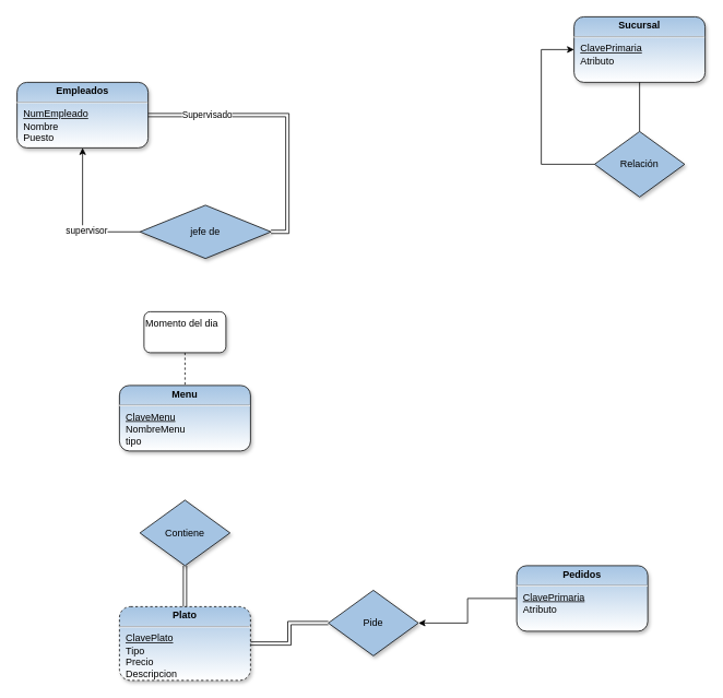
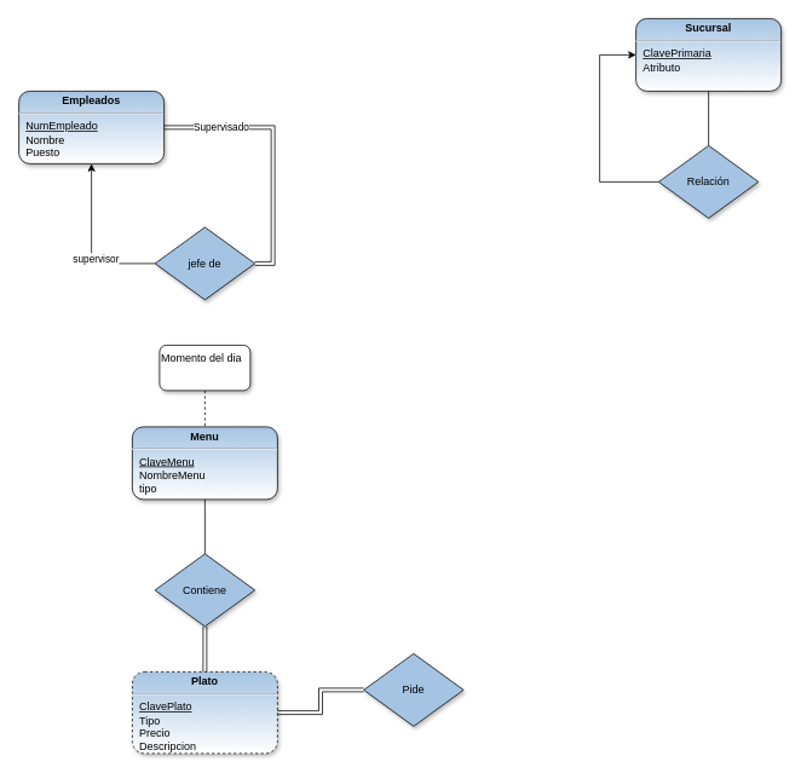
- <mxCell id="15" value="jefe de" style="shape=rhombus;perimeter=rhombusPerimeter;whiteSpace=wrap;html=1;align=center;rounded=0;shadow=1;glass=0;sketch=0;strokeColor=#000000;fillColor=#a5c4e3;" vertex="1" parent="1"><mxGeometry x="170" y="250" width="160" height="65" as="geometry" /></mxCell>
+ <mxCell id="15" value="jefe de" style="shape=rhombus;perimeter=rhombusPerimeter;whiteSpace=wrap;html=1;align=center;rounded=0;shadow=1;glass=0;sketch=0;strokeColor=#000000;fillColor=#a5c4e3;" vertex="1" parent="1"><mxGeometry x="170" y="250" width="110" height="80" as="geometry" /></mxCell>
+ <mxCell id="18" style="edgeStyle=orthogonalEdgeStyle;rounded=0;orthogonalLoop=1;jettySize=auto;html=1;entryX=0.5;entryY=1;entryDx=0;entryDy=0;endArrow=none;endFill=0;" edge="1" parent="1" source="20" target="5"><mxGeometry relative="1" as="geometry" /></mxCell>
- <mxCell id="10" value="&lt;p style=&quot;text-align: center ; margin: 4px 0px 0px&quot;&gt;&lt;b&gt;Pedidos&lt;/b&gt;&lt;/p&gt;&lt;hr&gt;&lt;p style=&quot;margin: 0px ; margin-left: 8px&quot;&gt;&lt;u&gt;ClavePrimaria&lt;/u&gt;&lt;br&gt;&lt;/p&gt;&lt;p style=&quot;margin: 0px ; margin-left: 8px&quot;&gt;Atributo&lt;/p&gt;" style="verticalAlign=top;align=left;overflow=fill;fontSize=12;fontFamily=Helvetica;html=1;gradientDirection=south;rounded=1;shadow=1;sketch=0;glass=0;strokeColor=#000000;fillColor=#a5c4e3;gradientColor=#ffffff;" vertex="1" parent="1"><mxGeometry x="630" y="690" width="160" height="80" as="geometry" /></mxCell>
- <mxCell id="9" style="edgeStyle=orthogonalEdgeStyle;rounded=0;orthogonalLoop=1;jettySize=auto;html=1;entryX=1;entryY=0.5;entryDx=0;entryDy=0;" edge="1" parent="1" source="10" target="22"><mxGeometry relative="1" as="geometry" /></mxCell>
